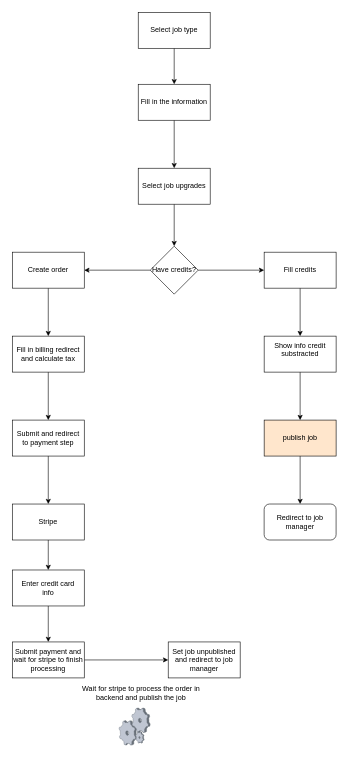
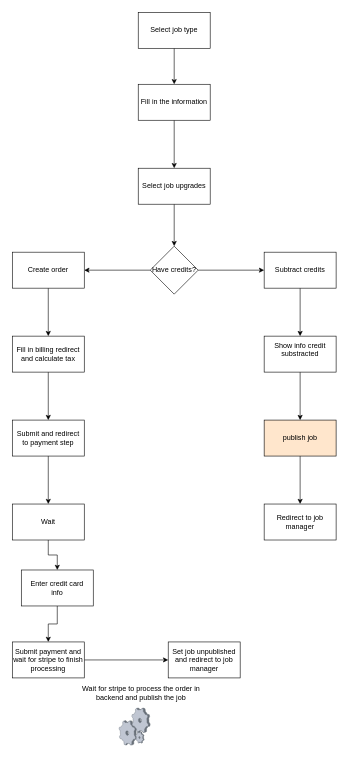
- <mxCell id="12" value="Fill credits" style="whiteSpace=wrap;html=1;rounded=0;" vertex="1" parent="1"><mxGeometry x="440" y="420" width="120" height="60" as="geometry" /></mxCell>
+ <mxCell id="12" value="Subtract credits" style="whiteSpace=wrap;html=1;rounded=0;" vertex="1" parent="1"><mxGeometry x="440" y="420" width="120" height="60" as="geometry" /></mxCell>
- <mxCell id="20" value="Stripe" style="whiteSpace=wrap;html=1;rounded=0;" vertex="1" parent="1"><mxGeometry x="20" y="840" width="120" height="60" as="geometry" /></mxCell>
+ <mxCell id="20" value="Wait" style="whiteSpace=wrap;html=1;rounded=0;" vertex="1" parent="1"><mxGeometry x="20" y="840" width="120" height="60" as="geometry" /></mxCell>
- <mxCell id="32" value="Redirect to job manager" style="whiteSpace=wrap;html=1;rounded=1;" vertex="1" parent="1"><mxGeometry x="440" y="840" width="120" height="60" as="geometry" /></mxCell>
+ <mxCell id="32" value="Redirect to job manager" style="whiteSpace=wrap;html=1;rounded=0;" vertex="1" parent="1"><mxGeometry x="440" y="840" width="120" height="60" as="geometry" /></mxCell>
- <mxCell id="22" value="Enter credit card &lt;br&gt;info" style="whiteSpace=wrap;html=1;rounded=0;" vertex="1" parent="1"><mxGeometry x="20" y="950" width="120" height="60" as="geometry" /></mxCell>
+ <mxCell id="22" value="Enter credit card &lt;br&gt;info" style="whiteSpace=wrap;html=1;rounded=0;" vertex="1" parent="1"><mxGeometry x="35" y="950" width="120" height="60" as="geometry" /></mxCell>
